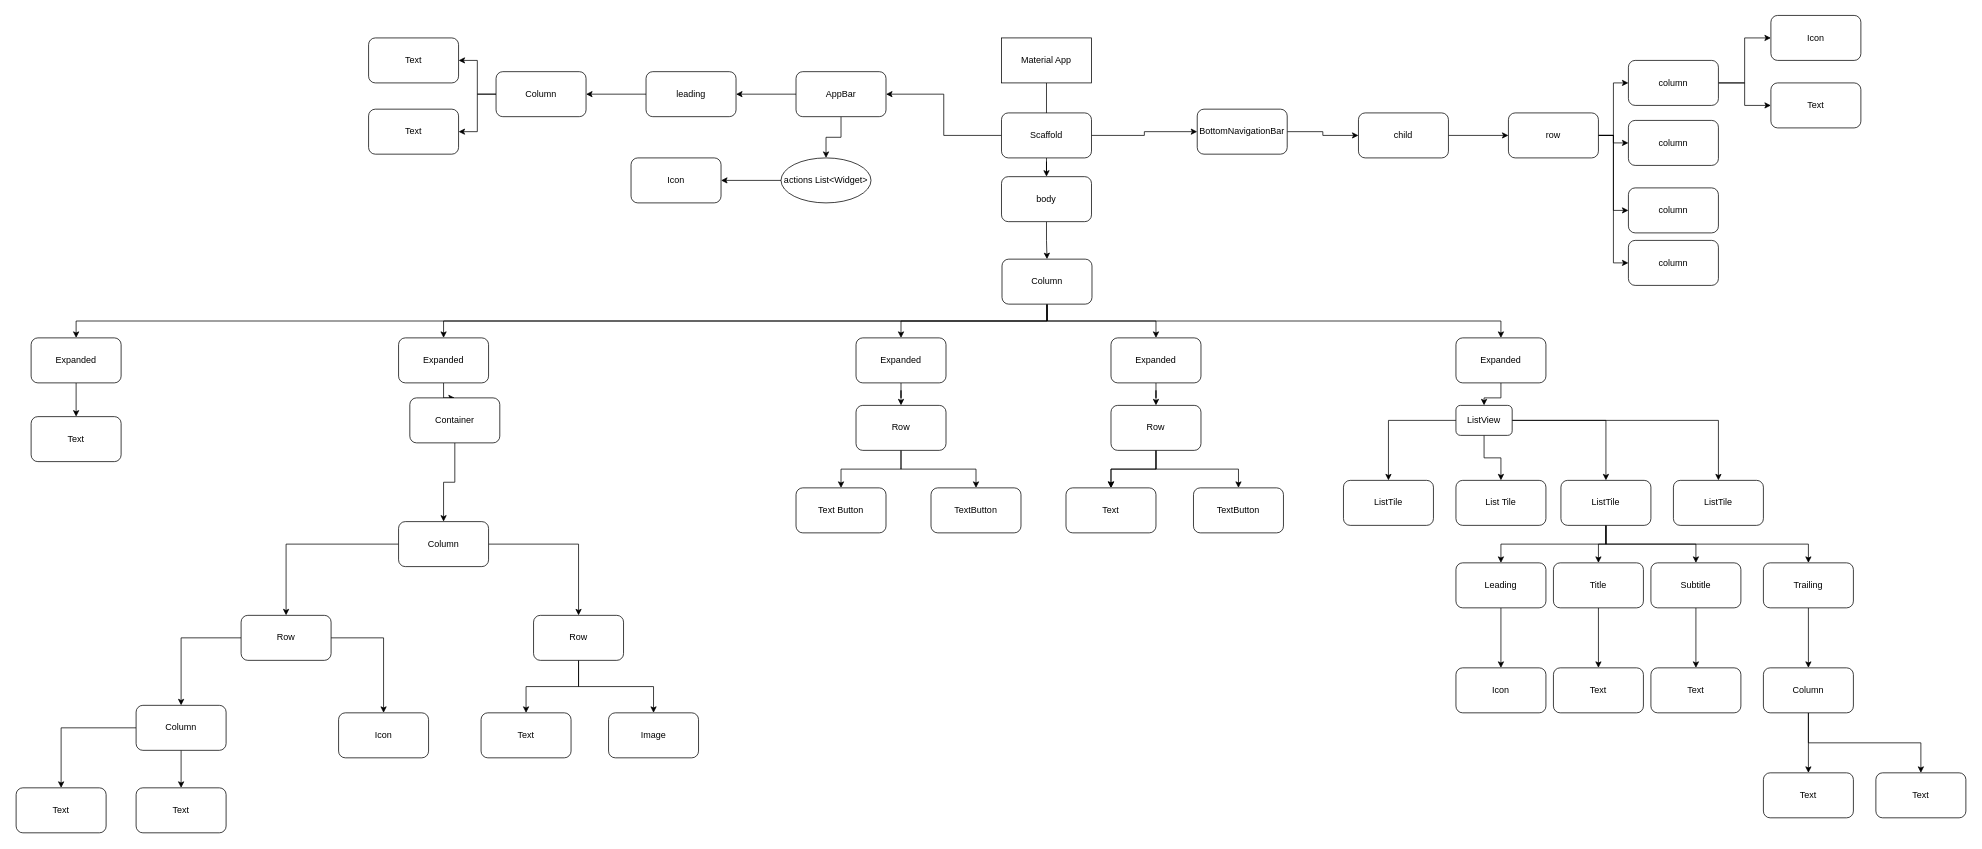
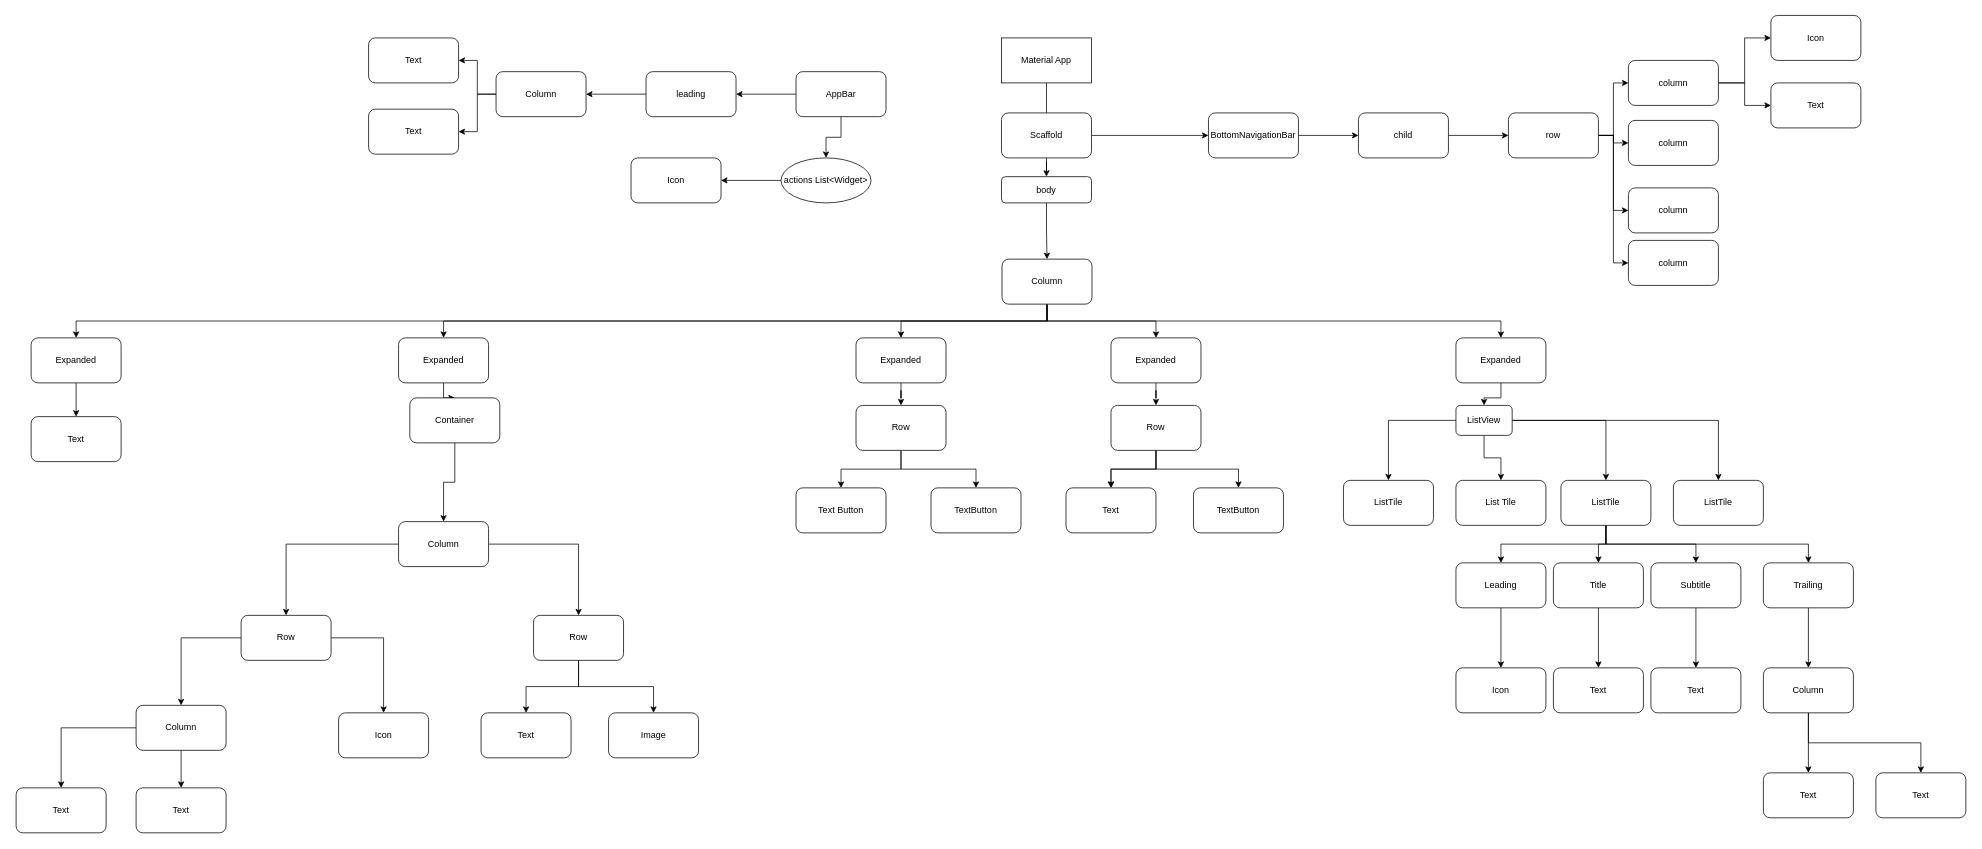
- <mxCell id="14" value="BottomNavigationBar" style="rounded=1;whiteSpace=wrap;html=1;" vertex="1" parent="1"><mxGeometry x="1596" y="145" width="120" height="60" as="geometry" /></mxCell>
+ <mxCell id="14" value="BottomNavigationBar" style="rounded=1;whiteSpace=wrap;html=1;" vertex="1" parent="1"><mxGeometry x="1611" y="150" width="120" height="60" as="geometry" /></mxCell>
- <mxCell id="2" style="edgeStyle=orthogonalEdgeStyle;rounded=0;orthogonalLoop=1;jettySize=auto;html=1;exitX=0;exitY=0.5;exitDx=0;exitDy=0;entryX=1;entryY=0.5;entryDx=0;entryDy=0;" edge="1" parent="1" source="5" target="10"><mxGeometry relative="1" as="geometry" /></mxCell>
- <mxCell id="12" value="body" style="rounded=1;whiteSpace=wrap;html=1;" vertex="1" parent="1"><mxGeometry x="1335" y="235" width="120" height="60" as="geometry" /></mxCell>
+ <mxCell id="12" value="body" style="rounded=1;whiteSpace=wrap;html=1;" vertex="1" parent="1"><mxGeometry x="1335" y="235" width="120" height="35" as="geometry" /></mxCell>
